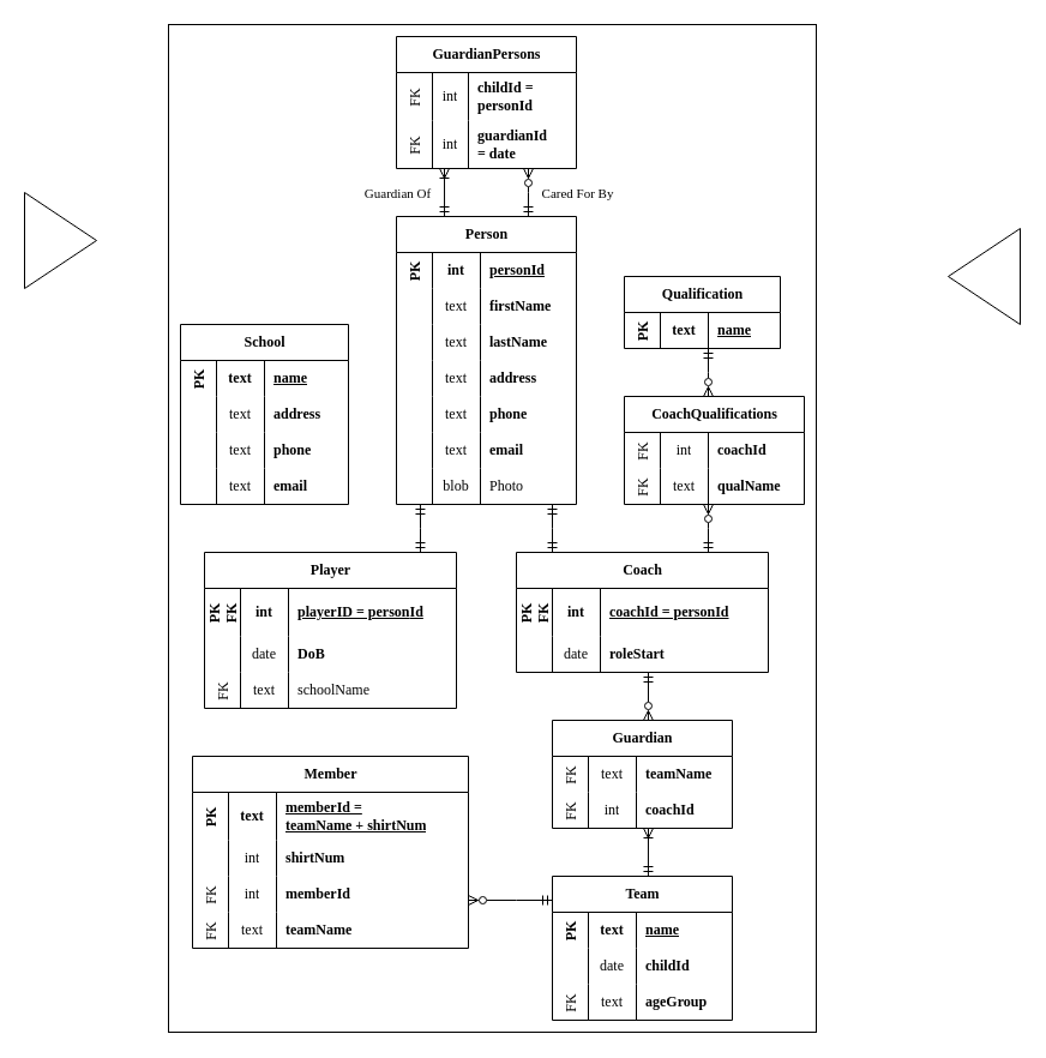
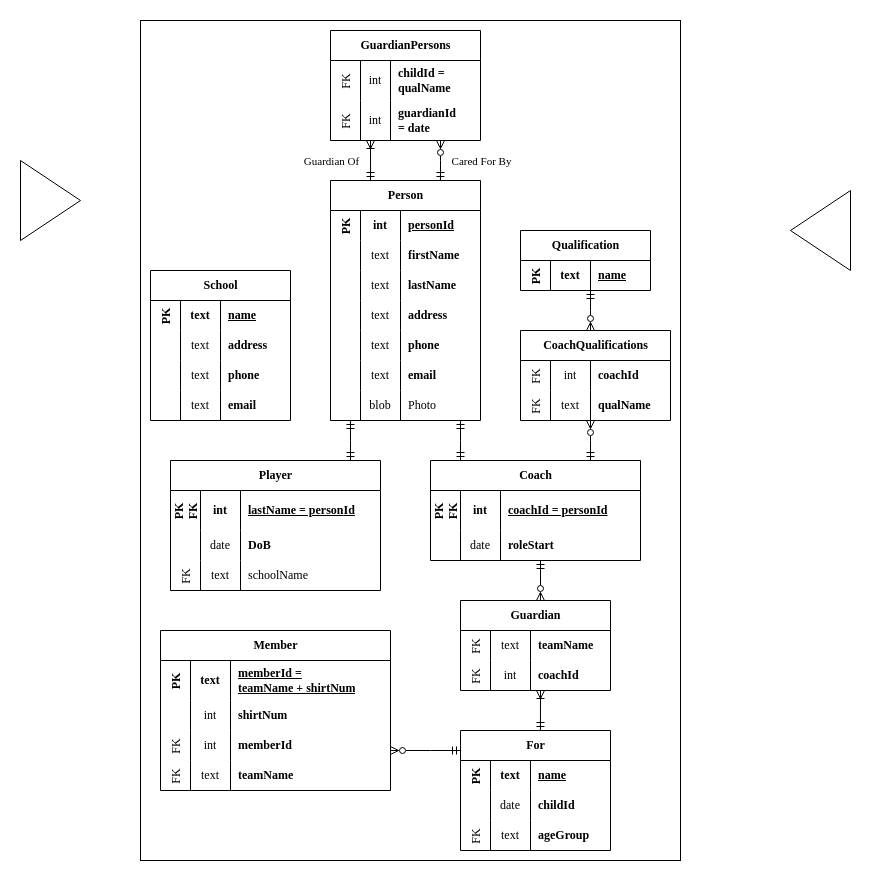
- <mxCell id="93" value="childId = personId" style="shape=partialRectangle;connectable=0;fillColor=none;top=0;left=0;bottom=0;right=0;align=left;spacingLeft=6;fontStyle=1;overflow=hidden;whiteSpace=wrap;html=1;fontFamily=Tahoma;" vertex="1" parent="91"><mxGeometry x="60" width="90" height="40" as="geometry"><mxRectangle width="90" height="40" as="alternateBounds" /></mxGeometry></mxCell>
+ <mxCell id="93" value="childId = qualName" style="shape=partialRectangle;connectable=0;fillColor=none;top=0;left=0;bottom=0;right=0;align=left;spacingLeft=6;fontStyle=1;overflow=hidden;whiteSpace=wrap;html=1;fontFamily=Tahoma;" vertex="1" parent="91"><mxGeometry x="60" width="90" height="40" as="geometry"><mxRectangle width="90" height="40" as="alternateBounds" /></mxGeometry></mxCell>
- <mxCell id="14" value="playerID = person&lt;span style=&quot;background-color: initial;&quot;&gt;Id&lt;/span&gt;" style="shape=partialRectangle;connectable=0;fillColor=none;top=0;left=0;bottom=0;right=0;align=left;spacingLeft=6;fontStyle=5;overflow=hidden;whiteSpace=wrap;html=1;fontFamily=Tahoma;" parent="12" vertex="1"><mxGeometry x="70" width="140" height="40" as="geometry"><mxRectangle width="140" height="40" as="alternateBounds" /></mxGeometry></mxCell>
+ <mxCell id="14" value="lastName = person&lt;span style=&quot;background-color: initial;&quot;&gt;Id&lt;/span&gt;" style="shape=partialRectangle;connectable=0;fillColor=none;top=0;left=0;bottom=0;right=0;align=left;spacingLeft=6;fontStyle=5;overflow=hidden;whiteSpace=wrap;html=1;fontFamily=Tahoma;" parent="12" vertex="1"><mxGeometry x="70" width="140" height="40" as="geometry"><mxRectangle width="140" height="40" as="alternateBounds" /></mxGeometry></mxCell>
- <mxCell id="21" value="Team" style="shape=table;startSize=30;container=1;collapsible=1;childLayout=tableLayout;fixedRows=1;rowLines=0;fontStyle=1;align=center;resizeLast=1;html=1;fontFamily=Tahoma;" parent="1" vertex="1"><mxGeometry x="460" y="730" width="150" height="120" as="geometry" /></mxCell>
+ <mxCell id="21" value="For" style="shape=table;startSize=30;container=1;collapsible=1;childLayout=tableLayout;fixedRows=1;rowLines=0;fontStyle=1;align=center;resizeLast=1;html=1;fontFamily=Tahoma;" parent="1" vertex="1"><mxGeometry x="460" y="730" width="150" height="120" as="geometry" /></mxCell>
